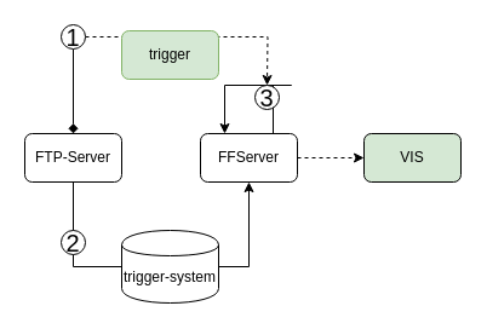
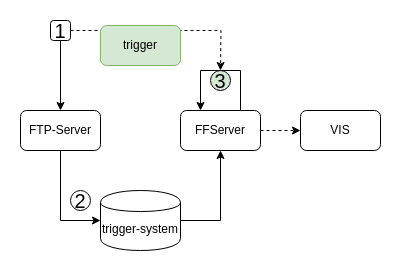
- <mxCell id="12" value="&lt;font style=&quot;font-size: 20px&quot;&gt;1&lt;/font&gt;" style="ellipse;whiteSpace=wrap;html=1;aspect=fixed;" vertex="1" parent="1"><mxGeometry x="50" y="20" width="20" height="20" as="geometry" /></mxCell>
+ <mxCell id="12" value="&lt;font style=&quot;font-size: 20px&quot;&gt;1&lt;/font&gt;" style="whiteSpace=wrap;html=1;aspect=fixed;rounded=1;" vertex="1" parent="1"><mxGeometry x="50" y="20" width="20" height="20" as="geometry" /></mxCell>
- <mxCell id="14" value="&lt;span style=&quot;font-size: 20px&quot;&gt;3&lt;/span&gt;" style="ellipse;whiteSpace=wrap;html=1;aspect=fixed;" vertex="1" parent="1"><mxGeometry x="210" y="70" width="20" height="20" as="geometry" /></mxCell>
+ <mxCell id="14" value="&lt;span style=&quot;font-size: 20px&quot;&gt;3&lt;/span&gt;" style="ellipse;whiteSpace=wrap;html=1;aspect=fixed;fillColor=#d5e8d4;" vertex="1" parent="1"><mxGeometry x="210" y="70" width="20" height="20" as="geometry" /></mxCell>
- <mxCell id="10" value="" style="endArrow=diamond;html=1;" edge="1" parent="1" source="12" target="3"><mxGeometry width="50" height="50" relative="1" as="geometry"><mxPoint x="60" y="10" as="sourcePoint" /><mxPoint x="-10" y="270" as="targetPoint" /></mxGeometry></mxCell>
+ <mxCell id="10" value="" style="endArrow=classic;html=1;" edge="1" parent="1" source="12" target="3"><mxGeometry width="50" height="50" relative="1" as="geometry"><mxPoint x="60" y="10" as="sourcePoint" /><mxPoint x="-10" y="270" as="targetPoint" /></mxGeometry></mxCell>
- <mxCell id="5" value="FFServer" style="rounded=1;whiteSpace=wrap;html=1;" parent="1" vertex="1"><mxGeometry x="165" y="110" width="80" height="40" as="geometry" /></mxCell>
+ <mxCell id="5" value="FFServer" style="rounded=1;whiteSpace=wrap;html=1;" parent="1" vertex="1"><mxGeometry x="180" y="110" width="80" height="40" as="geometry" /></mxCell>
- <mxCell id="8" value="VIS" style="rounded=1;whiteSpace=wrap;html=1;fillColor=#d5e8d4;" parent="1" vertex="1"><mxGeometry x="300" y="110" width="80" height="40" as="geometry" /></mxCell>
+ <mxCell id="8" value="VIS" style="rounded=1;whiteSpace=wrap;html=1;" parent="1" vertex="1"><mxGeometry x="300" y="110" width="80" height="40" as="geometry" /></mxCell>
- <mxCell id="13" value="&lt;span style=&quot;font-size: 20px&quot;&gt;2&lt;/span&gt;" style="ellipse;whiteSpace=wrap;html=1;aspect=fixed;" vertex="1" parent="1"><mxGeometry x="50" y="190" width="20" height="20" as="geometry" /></mxCell>
+ <mxCell id="13" value="&lt;span style=&quot;font-size: 20px&quot;&gt;2&lt;/span&gt;" style="ellipse;whiteSpace=wrap;html=1;aspect=fixed;" vertex="1" parent="1"><mxGeometry x="70" y="190" width="20" height="20" as="geometry" /></mxCell>
- <mxCell id="2" style="edgeStyle=orthogonalEdgeStyle;rounded=0;orthogonalLoop=1;jettySize=auto;html=1;exitX=0.5;exitY=1;exitDx=0;exitDy=0;entryX=0;entryY=0.5;entryDx=0;entryDy=0;endArrow=none;" parent="1" source="3" target="7" edge="1"><mxGeometry relative="1" as="geometry" /></mxCell>
+ <mxCell id="2" style="edgeStyle=orthogonalEdgeStyle;rounded=0;orthogonalLoop=1;jettySize=auto;html=1;exitX=0.5;exitY=1;exitDx=0;exitDy=0;entryX=0;entryY=0.5;entryDx=0;entryDy=0;" parent="1" source="3" target="7" edge="1"><mxGeometry relative="1" as="geometry" /></mxCell>
